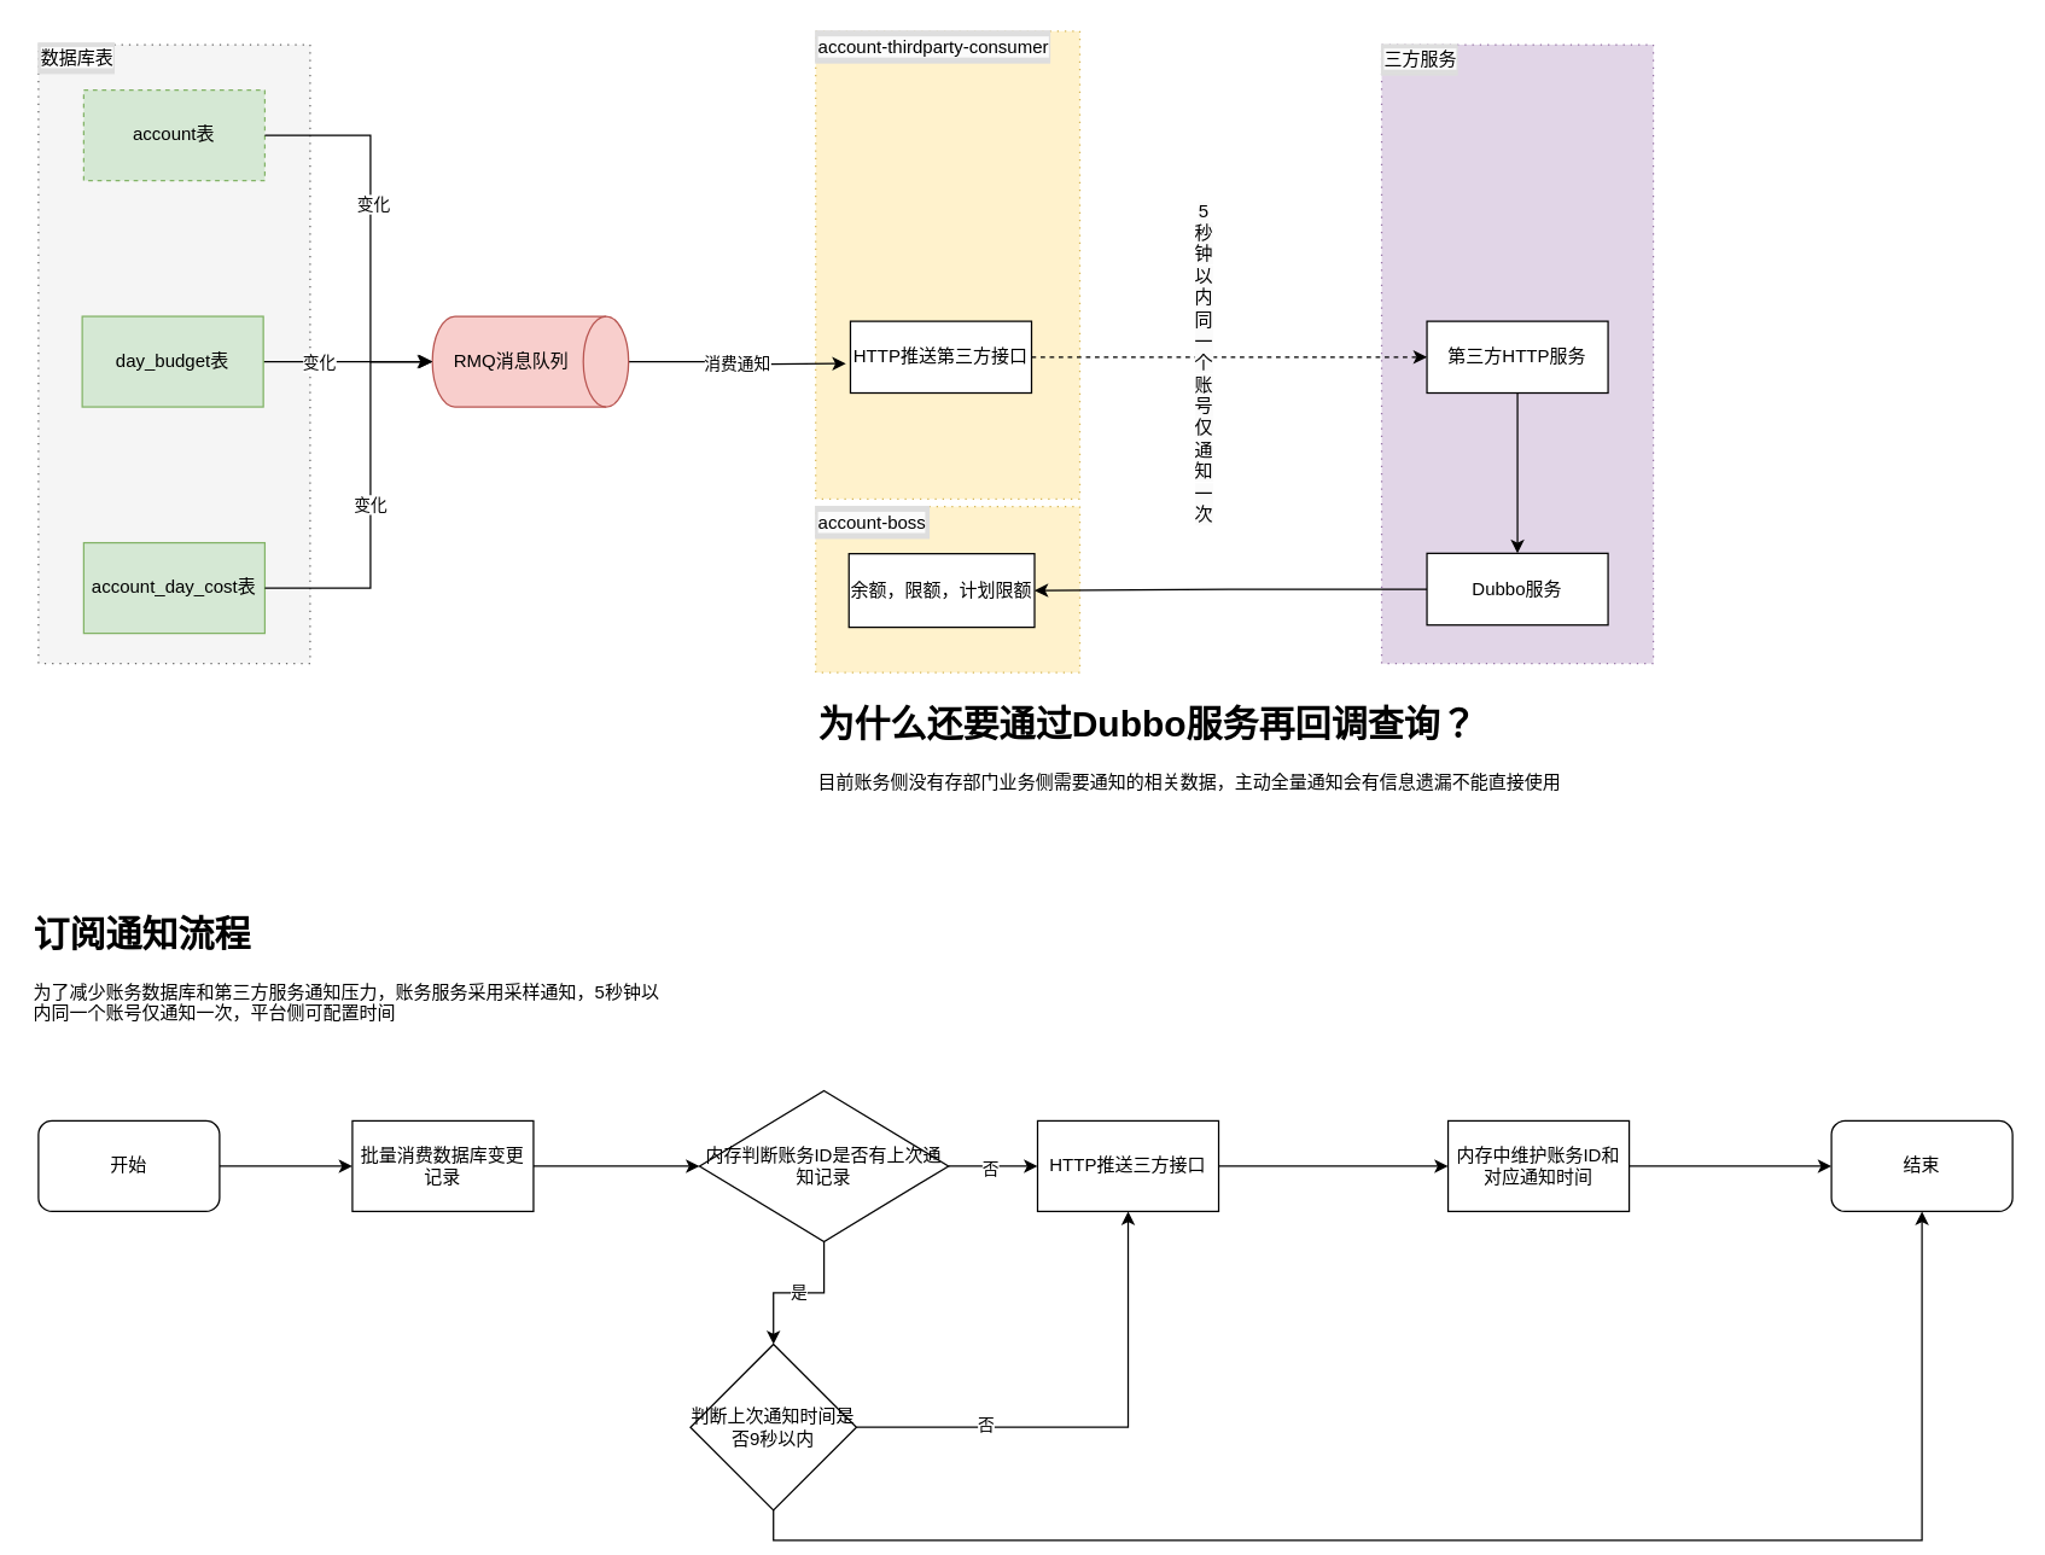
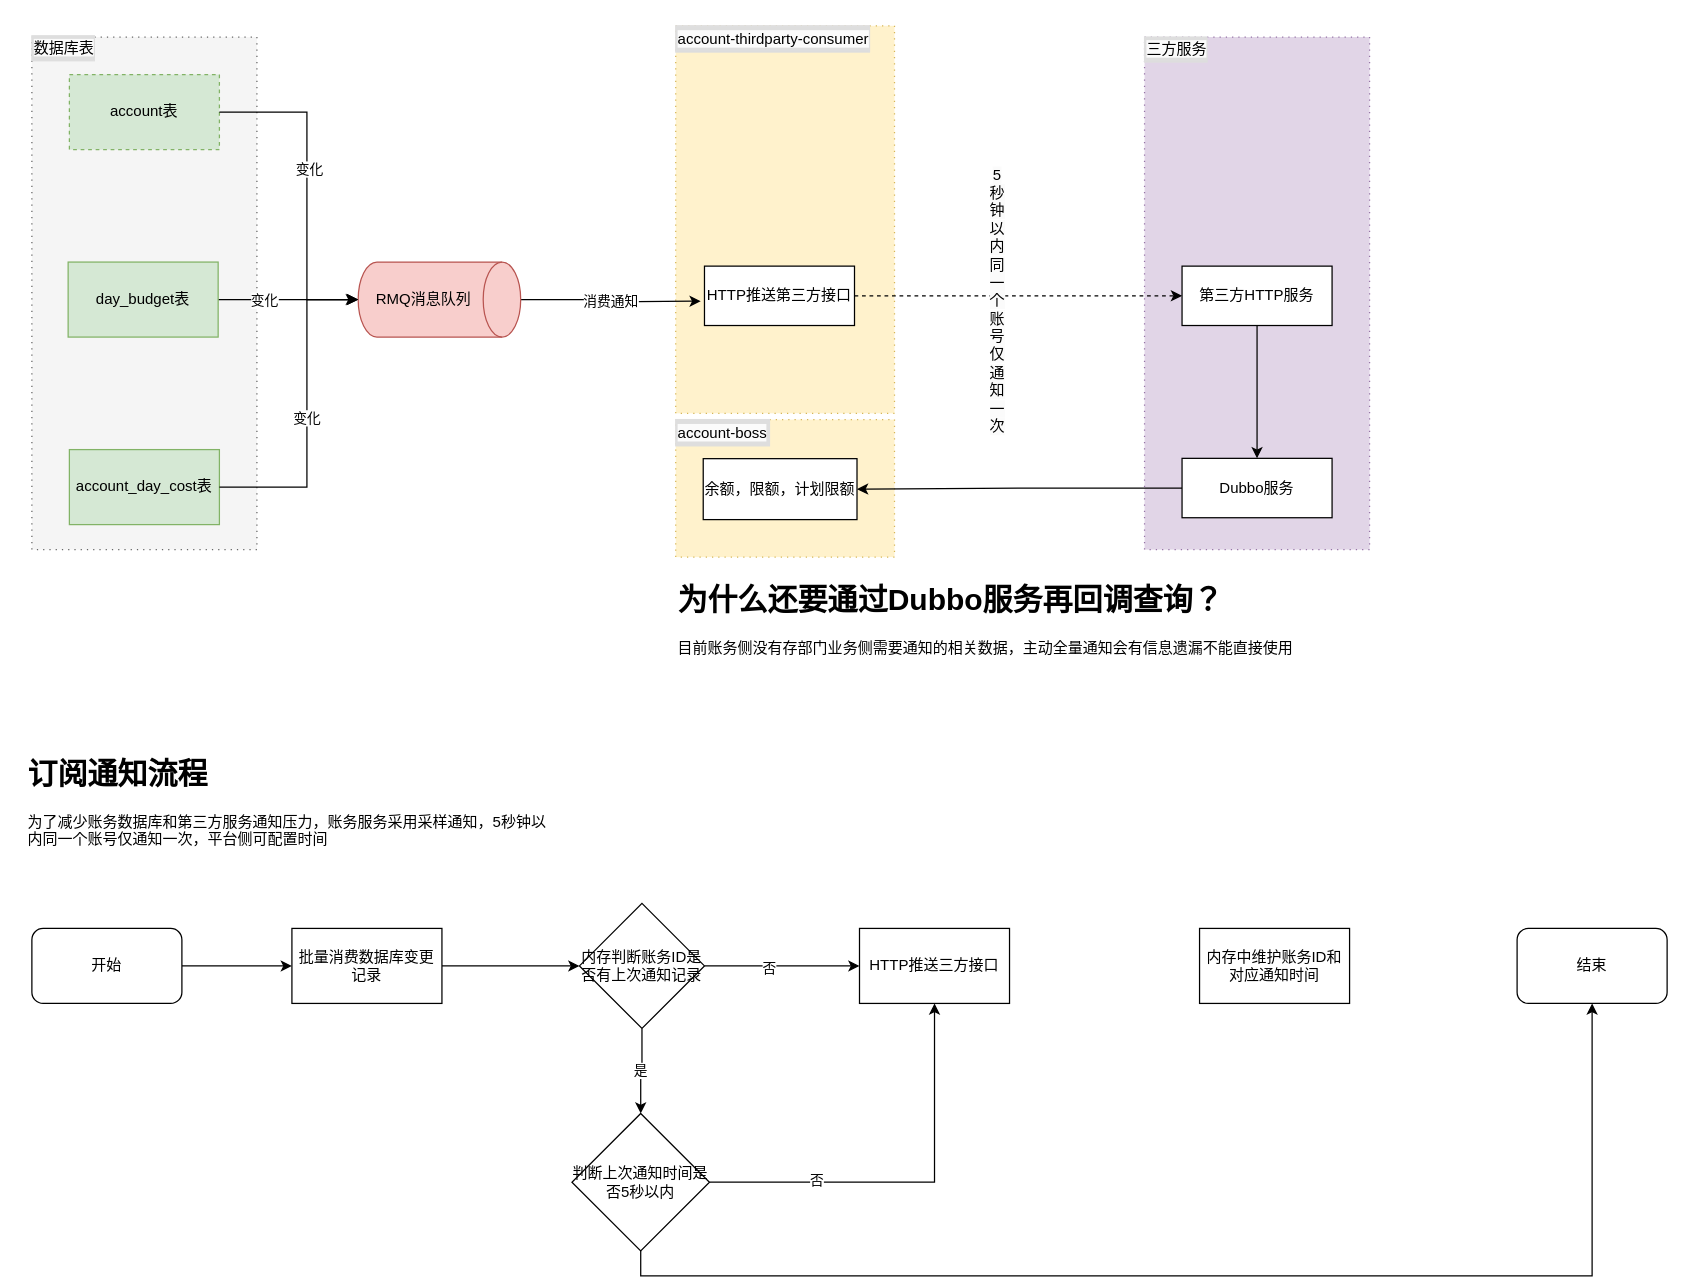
- <mxCell id="32" value="内存判断账务ID是否有上次通知记录" style="rhombus;whiteSpace=wrap;html=1;" parent="1" vertex="1"><mxGeometry x="463" y="722" width="165" height="100" as="geometry" /></mxCell>
+ <mxCell id="32" value="内存判断账务ID是否有上次通知记录" style="rhombus;whiteSpace=wrap;html=1;" parent="1" vertex="1"><mxGeometry x="463" y="722" width="100" height="100" as="geometry" /></mxCell>
- <mxCell id="38" value="" style="edgeStyle=orthogonalEdgeStyle;rounded=0;orthogonalLoop=1;jettySize=auto;html=1;" parent="1" source="39" target="41" edge="1"><mxGeometry relative="1" as="geometry" /></mxCell>
- <mxCell id="40" style="edgeStyle=orthogonalEdgeStyle;rounded=0;orthogonalLoop=1;jettySize=auto;html=1;exitX=1;exitY=0.5;exitDx=0;exitDy=0;entryX=0;entryY=0.5;entryDx=0;entryDy=0;" parent="1" source="41" target="33" edge="1"><mxGeometry relative="1" as="geometry" /></mxCell>
- <mxCell id="37" value="判断上次通知时间是否9秒以内" style="rhombus;whiteSpace=wrap;html=1;" parent="1" vertex="1"><mxGeometry x="457" y="890" width="110" height="110" as="geometry" /></mxCell>
+ <mxCell id="37" value="判断上次通知时间是否5秒以内" style="rhombus;whiteSpace=wrap;html=1;" parent="1" vertex="1"><mxGeometry x="457" y="890" width="110" height="110" as="geometry" /></mxCell>
